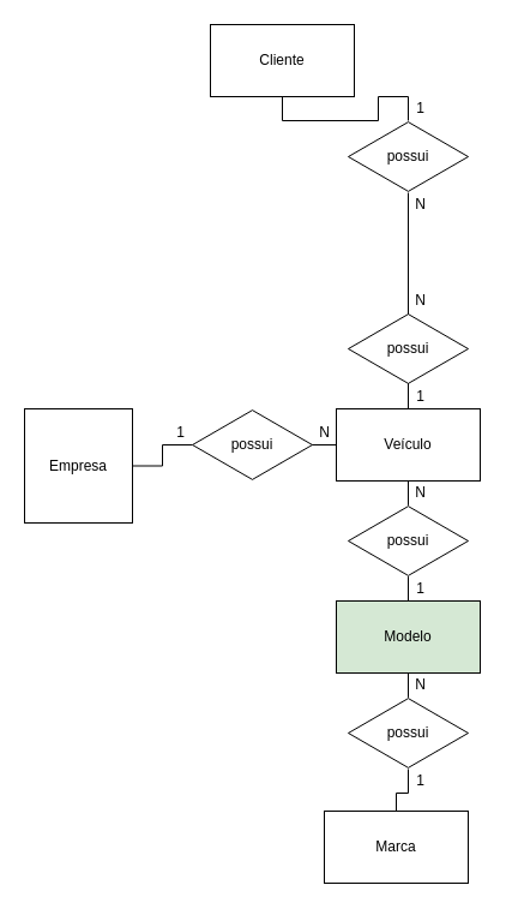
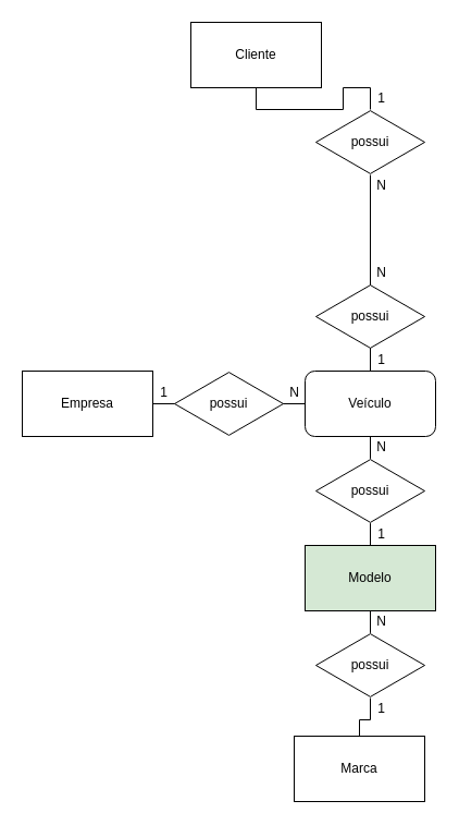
- <mxCell id="7" value="Veículo" style="rounded=0;whiteSpace=wrap;html=1;" parent="1" vertex="1"><mxGeometry x="280" y="340" width="120" height="60" as="geometry" /></mxCell>
+ <mxCell id="7" value="Veículo" style="whiteSpace=wrap;html=1;rounded=1;" parent="1" vertex="1"><mxGeometry x="280" y="340" width="120" height="60" as="geometry" /></mxCell>
- <mxCell id="3" value="Empresa" style="rounded=0;whiteSpace=wrap;html=1;" parent="1" vertex="1"><mxGeometry x="20" y="340" width="90" height="95" as="geometry" /></mxCell>
+ <mxCell id="3" value="Empresa" style="rounded=0;whiteSpace=wrap;html=1;" parent="1" vertex="1"><mxGeometry x="20" y="340" width="120" height="60" as="geometry" /></mxCell>
